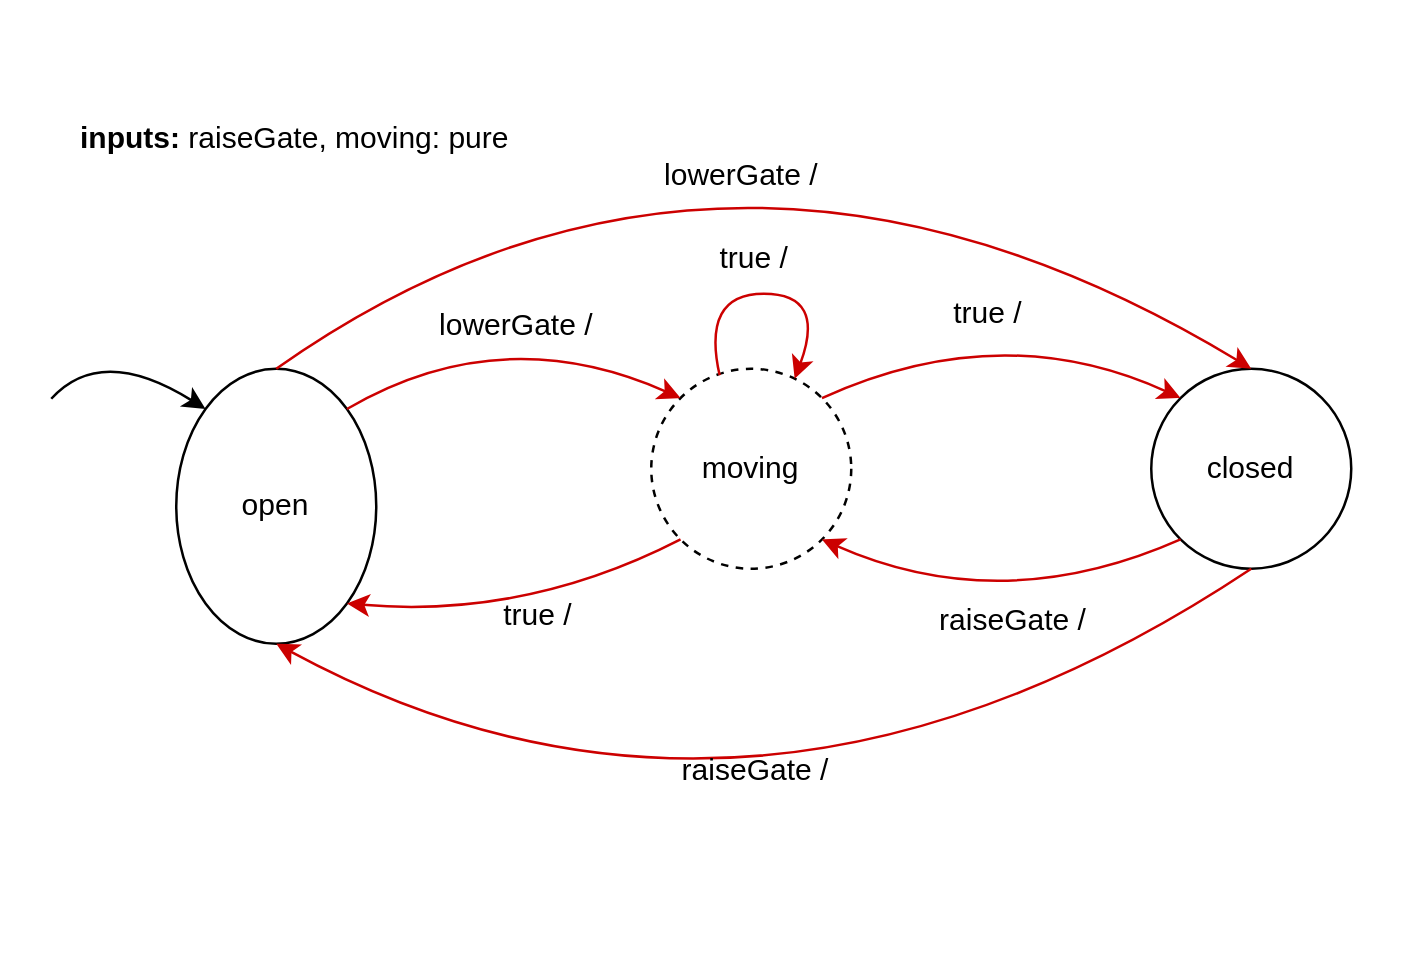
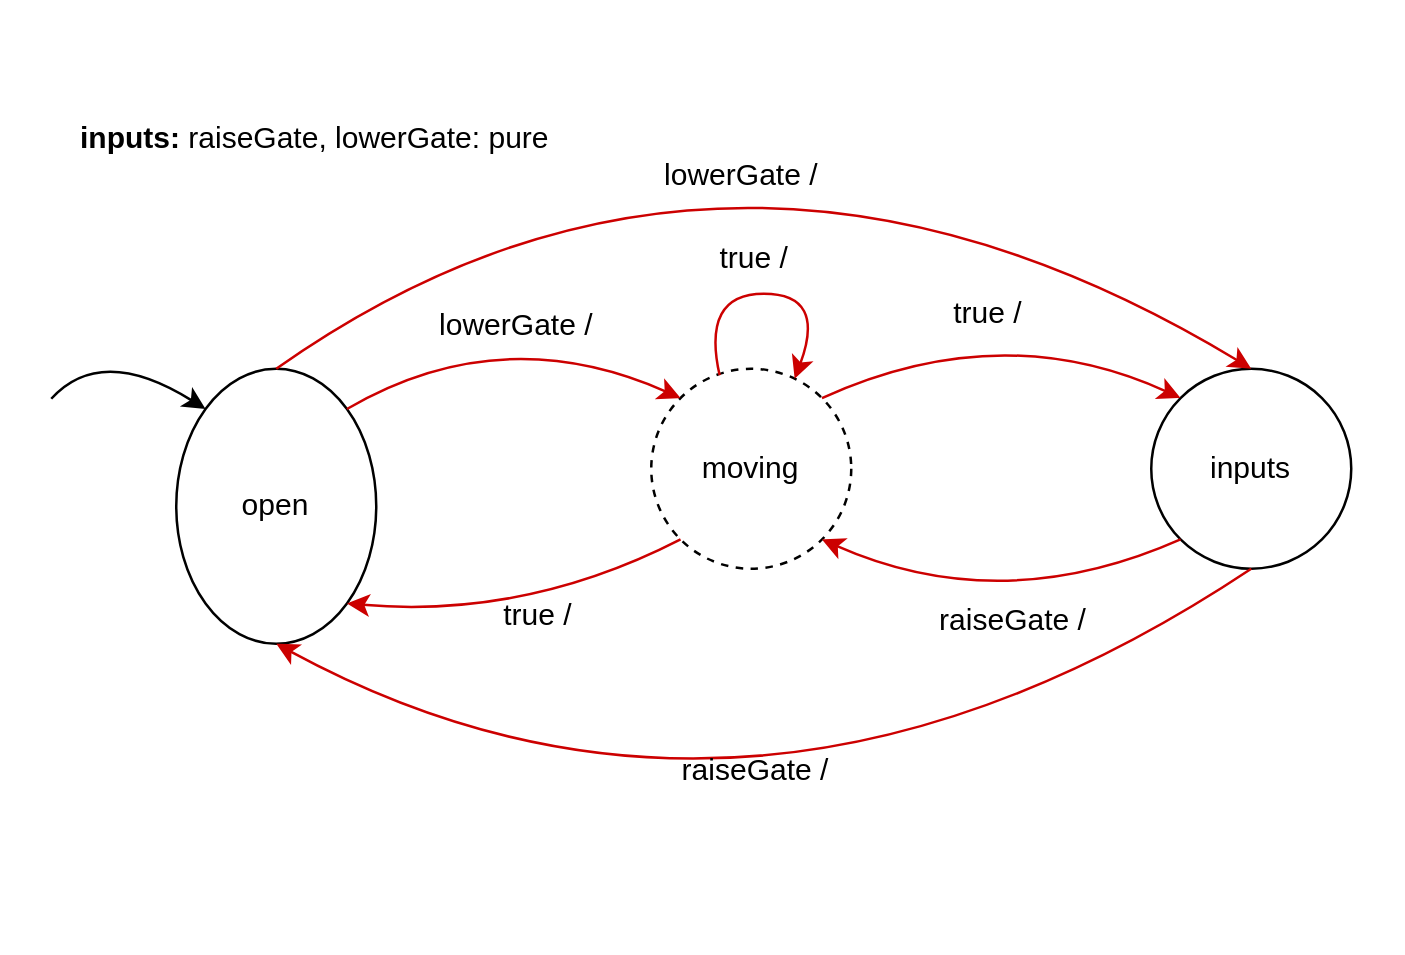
- <mxCell id="2" value="&lt;b&gt;inputs:&amp;nbsp;&lt;/b&gt;raiseGate, moving: pure" style="text;html=1;strokeColor=none;fillColor=none;align=left;verticalAlign=middle;whiteSpace=wrap;rounded=0;" parent="1" vertex="1"><mxGeometry x="30" y="40" width="200" height="30" as="geometry" /></mxCell>
+ <mxCell id="2" value="&lt;b&gt;inputs:&amp;nbsp;&lt;/b&gt;raiseGate, lowerGate: pure" style="text;html=1;strokeColor=none;fillColor=none;align=left;verticalAlign=middle;whiteSpace=wrap;rounded=0;" parent="1" vertex="1"><mxGeometry x="30" y="40" width="200" height="30" as="geometry" /></mxCell>
- <mxCell id="9" value="closed" style="ellipse;whiteSpace=wrap;html=1;aspect=fixed;" parent="1" vertex="1"><mxGeometry x="460" y="147" width="80" height="80" as="geometry" /></mxCell>
+ <mxCell id="9" value="inputs" style="ellipse;whiteSpace=wrap;html=1;aspect=fixed;" parent="1" vertex="1"><mxGeometry x="460" y="147" width="80" height="80" as="geometry" /></mxCell>
